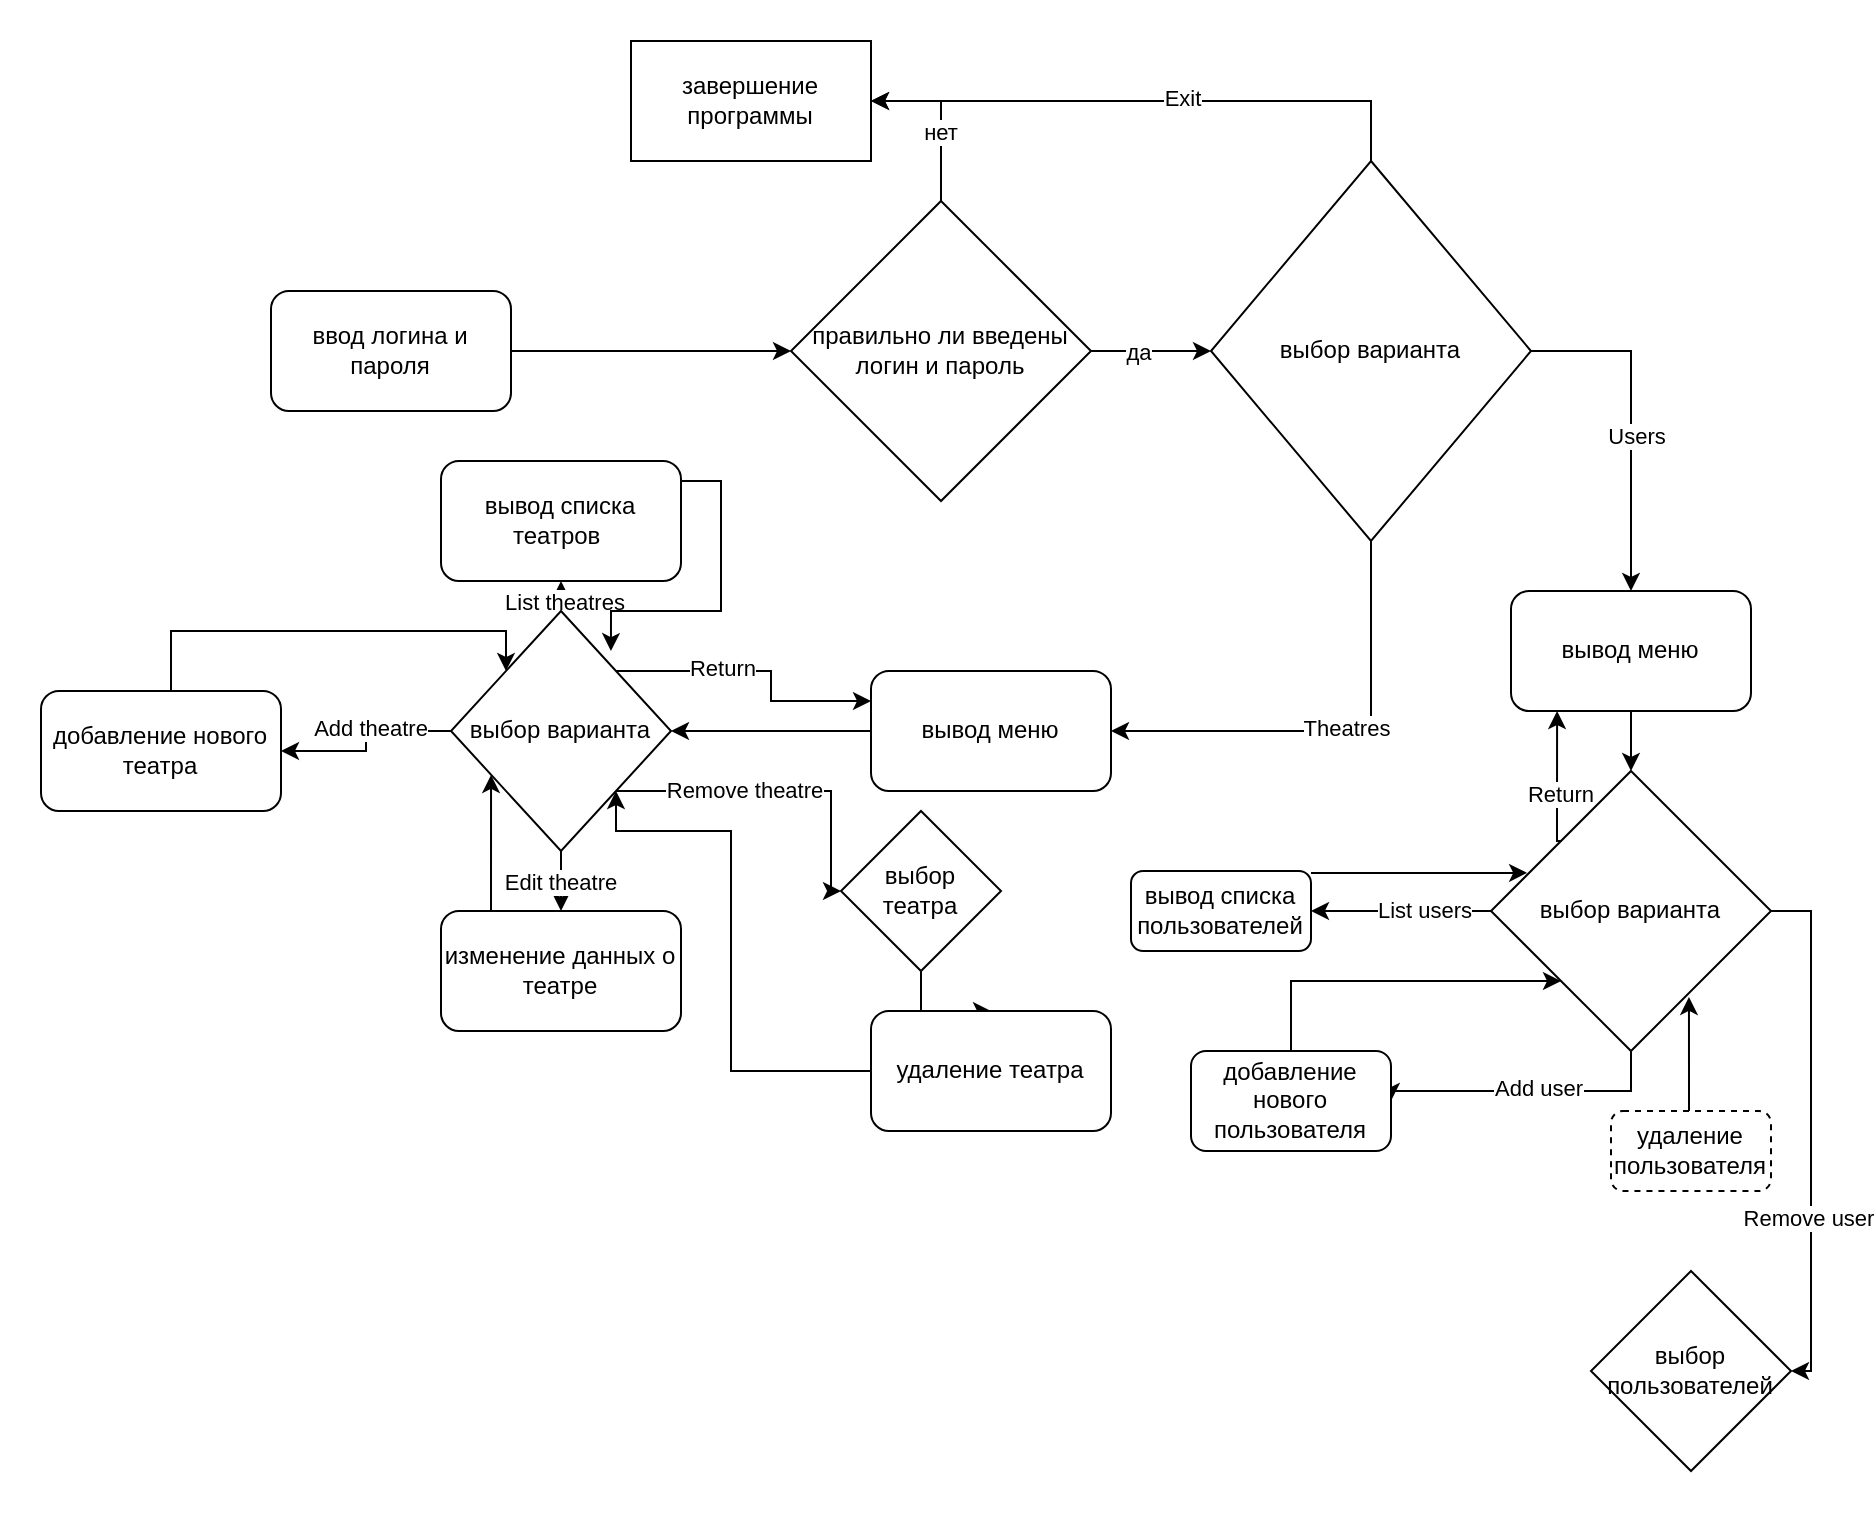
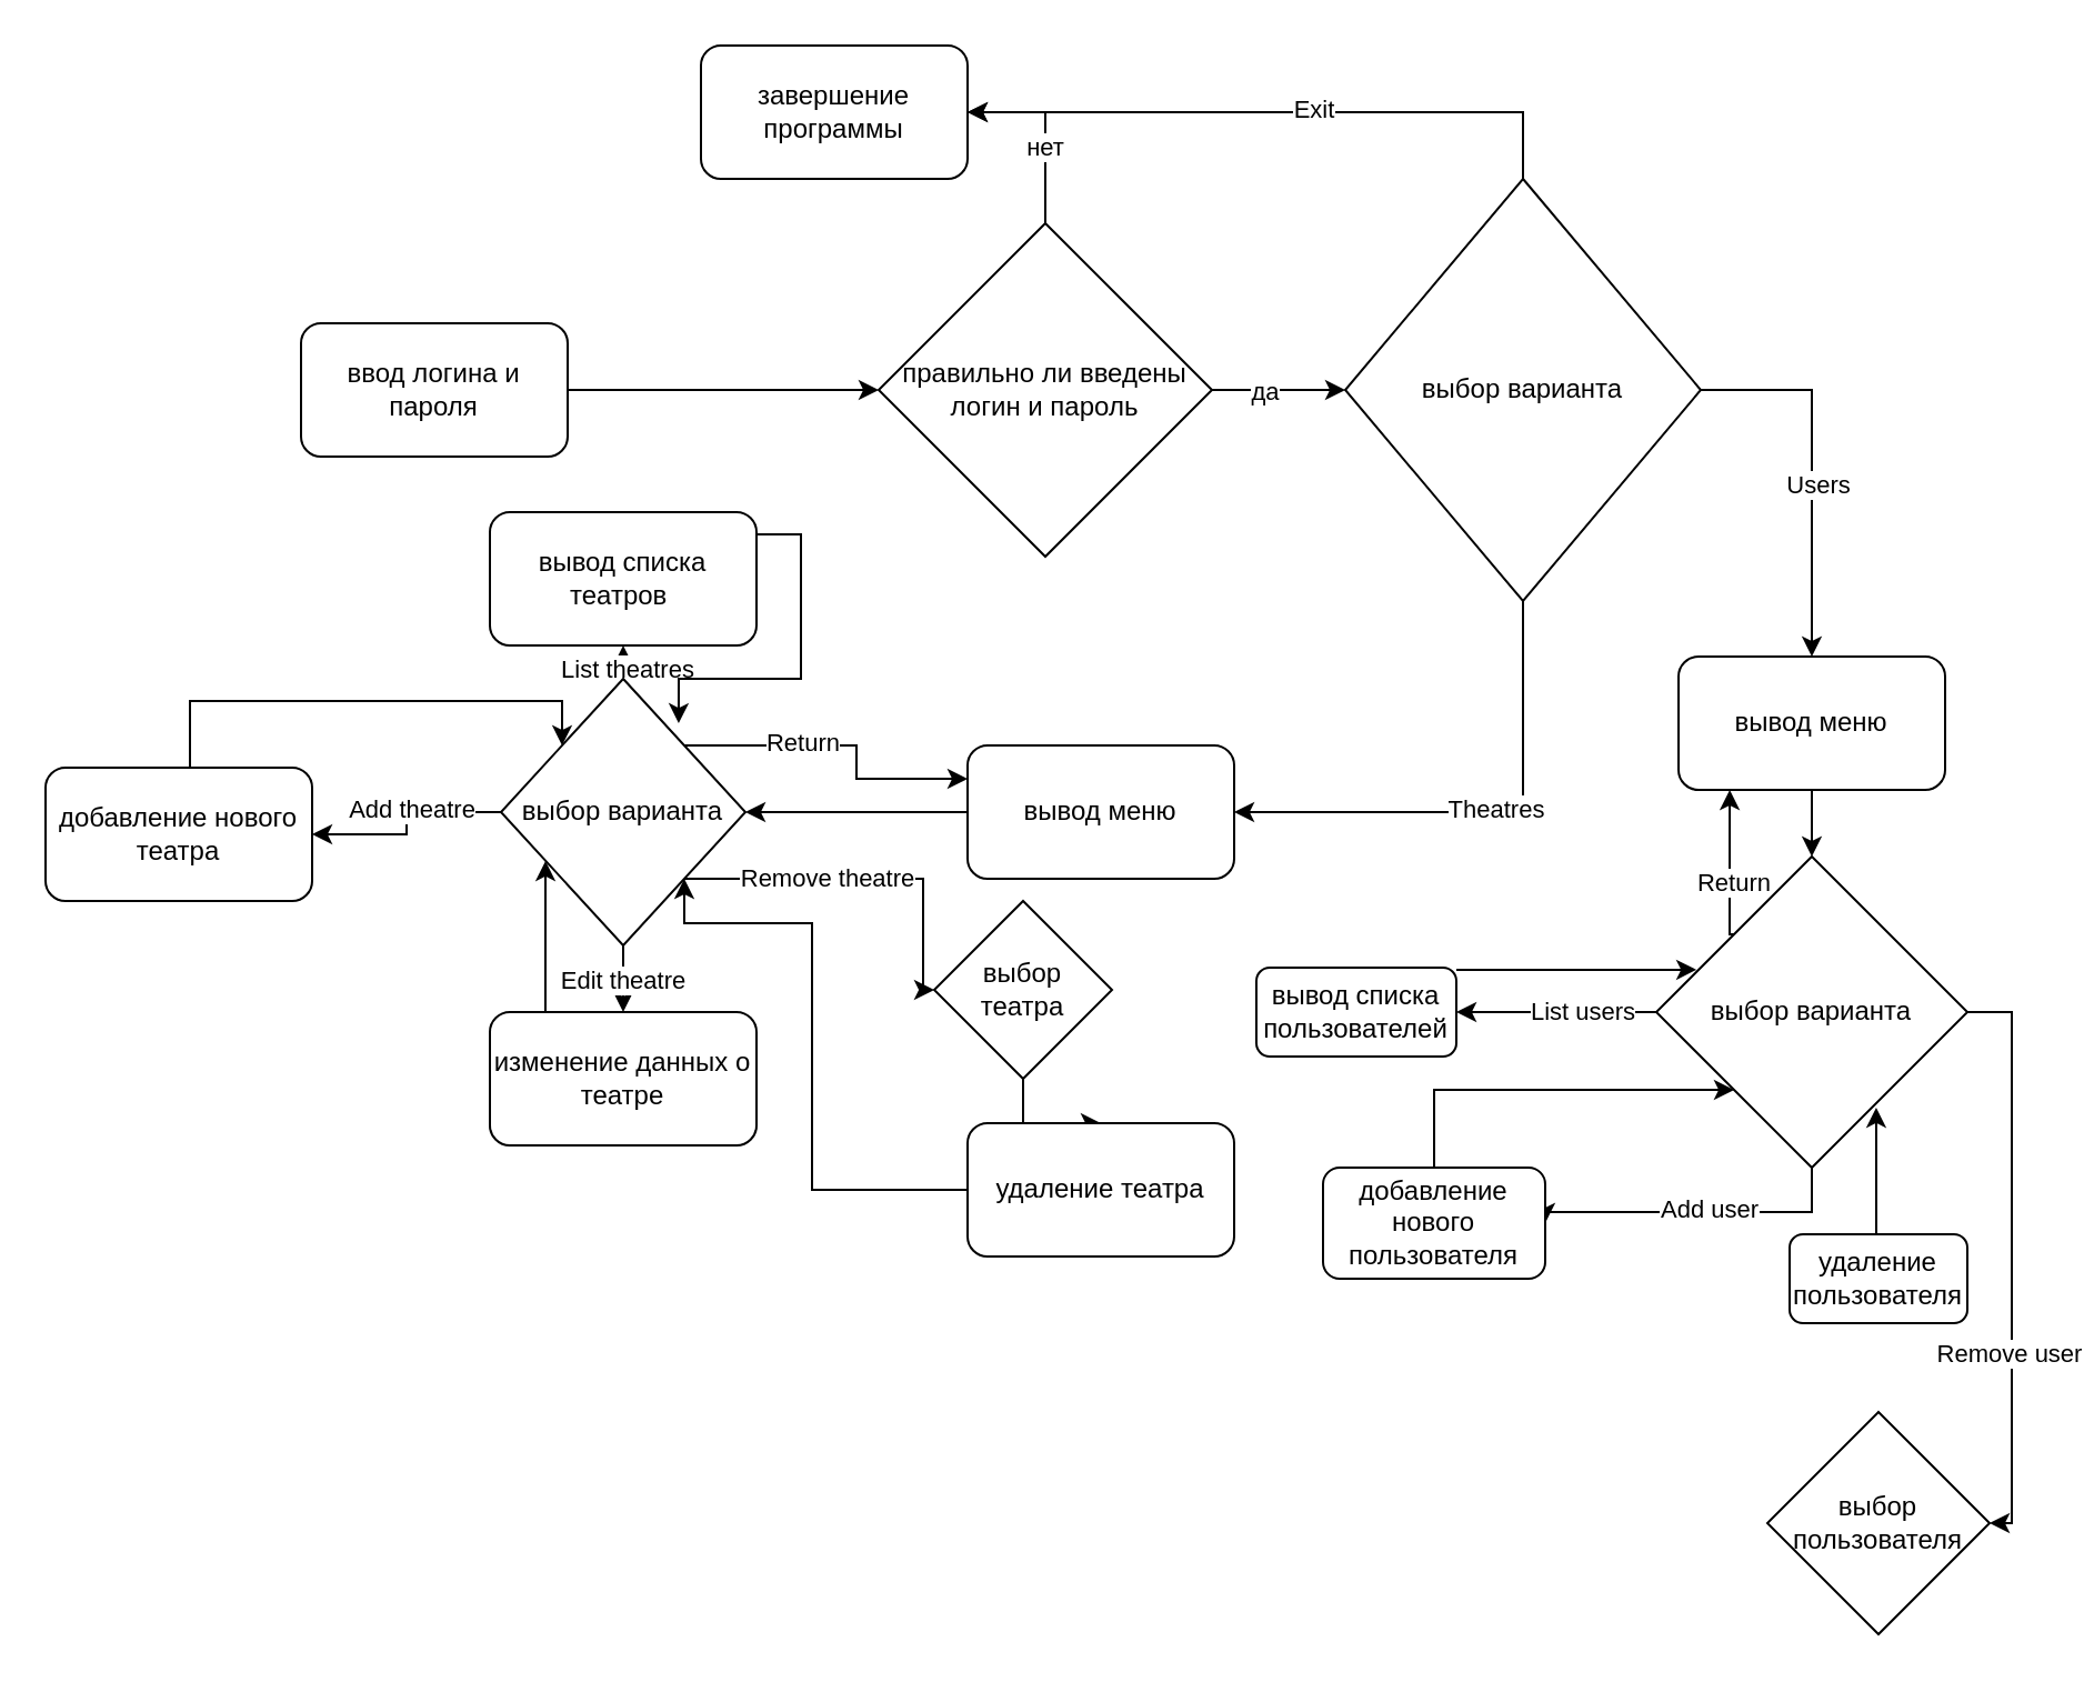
- <mxCell id="9" value="завершение программы" style="whiteSpace=wrap;html=1;rounded=0;" vertex="1" parent="1"><mxGeometry x="315" y="20" width="120" height="60" as="geometry" /></mxCell>
+ <mxCell id="9" value="завершение программы" style="rounded=1;whiteSpace=wrap;html=1;" vertex="1" parent="1"><mxGeometry x="315" y="20" width="120" height="60" as="geometry" /></mxCell>
- <mxCell id="57" value="удаление пользователя" style="rounded=1;whiteSpace=wrap;html=1;dashed=1;" vertex="1" parent="1"><mxGeometry x="805" y="555" width="80" height="40" as="geometry" /></mxCell>
+ <mxCell id="57" value="удаление пользователя" style="rounded=1;whiteSpace=wrap;html=1;" vertex="1" parent="1"><mxGeometry x="805" y="555" width="80" height="40" as="geometry" /></mxCell>
- <mxCell id="55" value="выбор пользователей" style="rhombus;whiteSpace=wrap;html=1;" vertex="1" parent="1"><mxGeometry x="795" y="635" width="100" height="100" as="geometry" /></mxCell>
+ <mxCell id="55" value="выбор пользователя" style="rhombus;whiteSpace=wrap;html=1;" vertex="1" parent="1"><mxGeometry x="795" y="635" width="100" height="100" as="geometry" /></mxCell>
